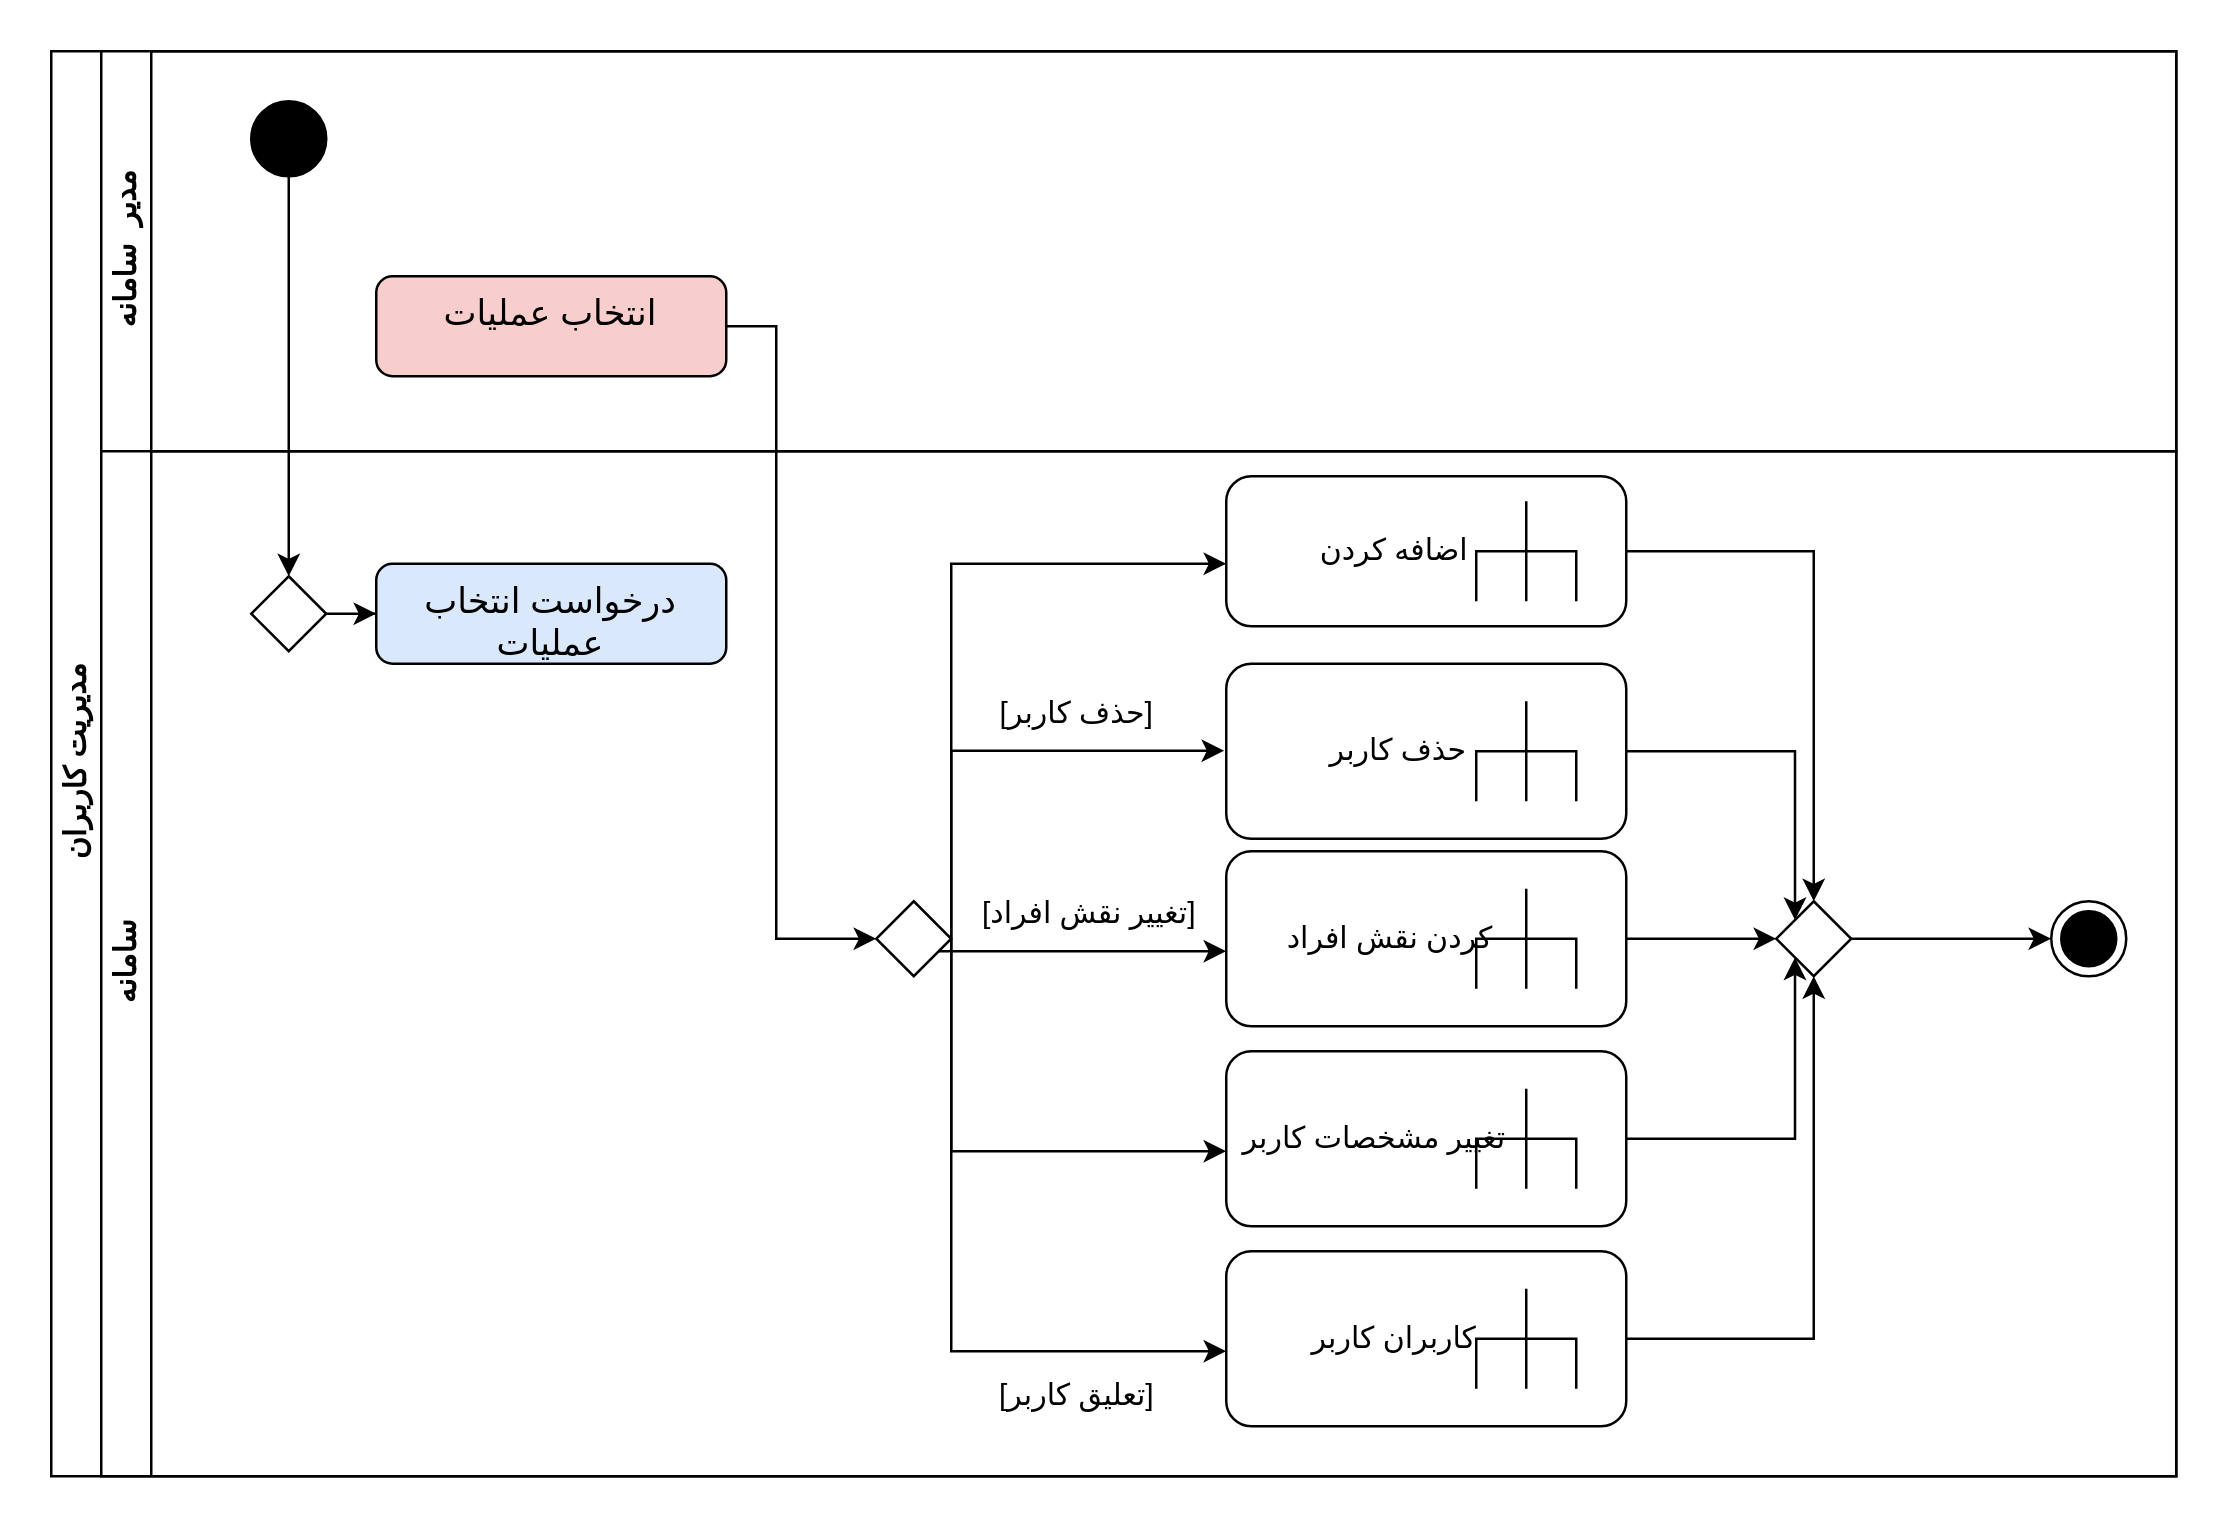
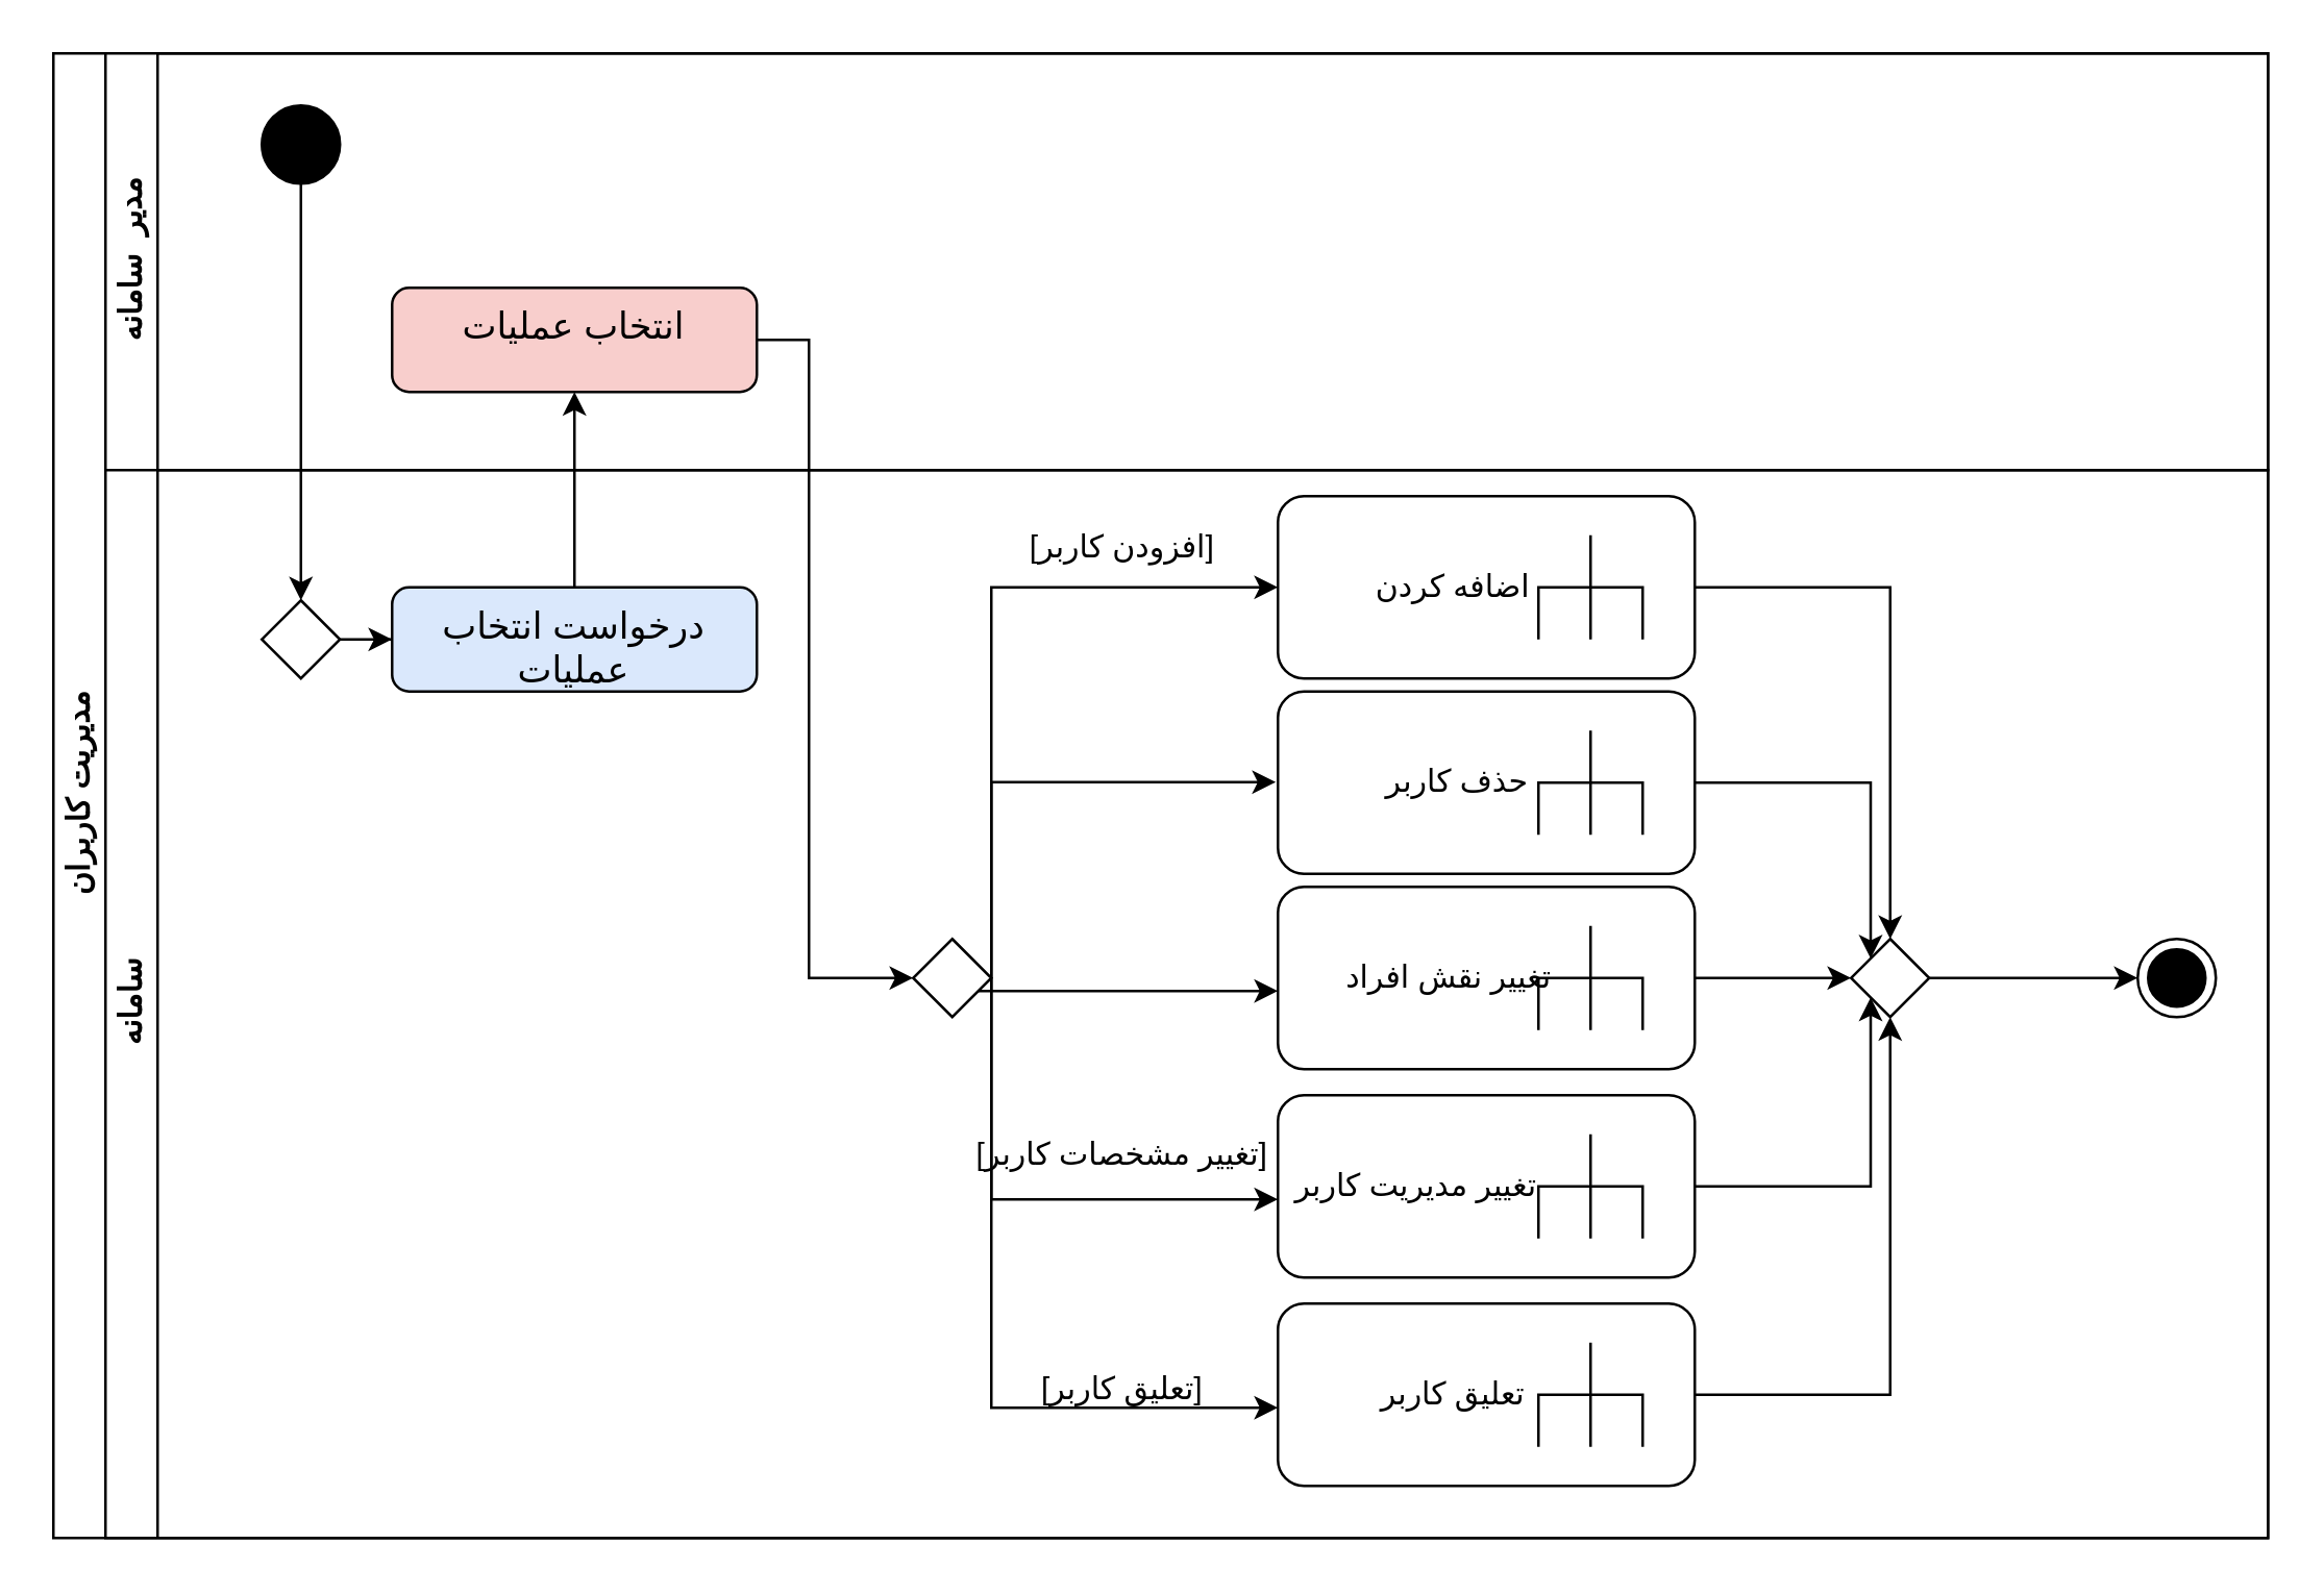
+ <mxCell id="11" style="edgeStyle=orthogonalEdgeStyle;rounded=0;orthogonalLoop=1;jettySize=auto;html=1;entryX=0.5;entryY=1;entryDx=0;entryDy=0;" edge="1" parent="6" source="13" target="10"><mxGeometry relative="1" as="geometry" /></mxCell>
+ <mxCell id="34" value="[افزودن کاربر]" style="text;html=1;align=center;verticalAlign=middle;resizable=0;points=[];autosize=1;strokeColor=none;fillColor=none;" vertex="1" parent="6"><mxGeometry x="350" y="15" width="80" height="30" as="geometry" /></mxCell>
- <mxCell id="22" value="اضافه کردن&amp;nbsp; &amp;nbsp; &amp;nbsp; &amp;nbsp; &amp;nbsp;" style="shape=mxgraph.uml25.behaviorAction;html=1;rounded=1;absoluteArcSize=1;arcSize=10;align=center;spacingLeft=5;whiteSpace=wrap;" vertex="1" parent="6"><mxGeometry x="450" y="10" width="160" height="60" as="geometry" /></mxCell>
+ <mxCell id="22" value="اضافه کردن&amp;nbsp; &amp;nbsp; &amp;nbsp; &amp;nbsp; &amp;nbsp;" style="shape=mxgraph.uml25.behaviorAction;html=1;rounded=1;absoluteArcSize=1;arcSize=10;align=center;spacingLeft=5;whiteSpace=wrap;" vertex="1" parent="6"><mxGeometry x="450" y="10" width="160" height="70" as="geometry" /></mxCell>
- <mxCell id="35" value="[حذف کاربر]" style="text;html=1;align=center;verticalAlign=middle;resizable=0;points=[];autosize=1;strokeColor=none;fillColor=none;" vertex="1" parent="6"><mxGeometry x="350" y="90" width="80" height="30" as="geometry" /></mxCell>
- <mxCell id="32" value="[تغییر نقش افراد]" style="text;html=1;align=center;verticalAlign=middle;resizable=0;points=[];autosize=1;strokeColor=none;fillColor=none;" vertex="1" parent="6"><mxGeometry x="350" y="170" width="90" height="30" as="geometry" /></mxCell>
- <mxCell id="26" value="کردن نقش افراد&amp;nbsp; &amp;nbsp; &amp;nbsp; &amp;nbsp; &amp;nbsp;&amp;nbsp;" style="shape=mxgraph.uml25.behaviorAction;html=1;rounded=1;absoluteArcSize=1;arcSize=10;align=center;spacingLeft=5;whiteSpace=wrap;" vertex="1" parent="6"><mxGeometry x="450" y="160" width="160" height="70" as="geometry" /></mxCell>
+ <mxCell id="26" value="تغییر نقش افراد&amp;nbsp; &amp;nbsp; &amp;nbsp; &amp;nbsp; &amp;nbsp;&amp;nbsp;" style="shape=mxgraph.uml25.behaviorAction;html=1;rounded=1;absoluteArcSize=1;arcSize=10;align=center;spacingLeft=5;whiteSpace=wrap;" vertex="1" parent="6"><mxGeometry x="450" y="160" width="160" height="70" as="geometry" /></mxCell>
+ <mxCell id="33" value="[تغییر مشخصات کاربر]" style="text;html=1;align=center;verticalAlign=middle;resizable=0;points=[];autosize=1;strokeColor=none;fillColor=none;" vertex="1" parent="6"><mxGeometry x="330" y="248" width="120" height="30" as="geometry" /></mxCell>
- <mxCell id="28" value="تغییر مشخصات کاربر" style="shape=mxgraph.uml25.behaviorAction;html=1;rounded=1;absoluteArcSize=1;arcSize=10;align=left;spacingLeft=5;whiteSpace=wrap;" vertex="1" parent="6"><mxGeometry x="450" y="240" width="160" height="70" as="geometry" /></mxCell>
+ <mxCell id="28" value="تغییر مدیریت کاربر" style="shape=mxgraph.uml25.behaviorAction;html=1;rounded=1;absoluteArcSize=1;arcSize=10;align=left;spacingLeft=5;whiteSpace=wrap;" vertex="1" parent="6"><mxGeometry x="450" y="240" width="160" height="70" as="geometry" /></mxCell>
- <mxCell id="30" value="کاربران کاربر&amp;nbsp; &amp;nbsp; &amp;nbsp; &amp;nbsp; &amp;nbsp;" style="shape=mxgraph.uml25.behaviorAction;html=1;rounded=1;absoluteArcSize=1;arcSize=10;align=center;spacingLeft=5;whiteSpace=wrap;" vertex="1" parent="6"><mxGeometry x="450" y="320" width="160" height="70" as="geometry" /></mxCell>
+ <mxCell id="30" value="تعلیق کاربر&amp;nbsp; &amp;nbsp; &amp;nbsp; &amp;nbsp; &amp;nbsp;" style="shape=mxgraph.uml25.behaviorAction;html=1;rounded=1;absoluteArcSize=1;arcSize=10;align=center;spacingLeft=5;whiteSpace=wrap;" vertex="1" parent="6"><mxGeometry x="450" y="320" width="160" height="70" as="geometry" /></mxCell>
- <mxCell id="36" value="[تعلیق کاربر]" style="text;html=1;align=center;verticalAlign=middle;resizable=0;points=[];autosize=1;strokeColor=none;fillColor=none;" vertex="1" parent="6"><mxGeometry x="350" y="363" width="80" height="30" as="geometry" /></mxCell>
+ <mxCell id="36" value="[تعلیق کاربر]" style="text;html=1;align=center;verticalAlign=middle;resizable=0;points=[];autosize=1;strokeColor=none;fillColor=none;" vertex="1" parent="6"><mxGeometry x="350" y="338" width="80" height="30" as="geometry" /></mxCell>
